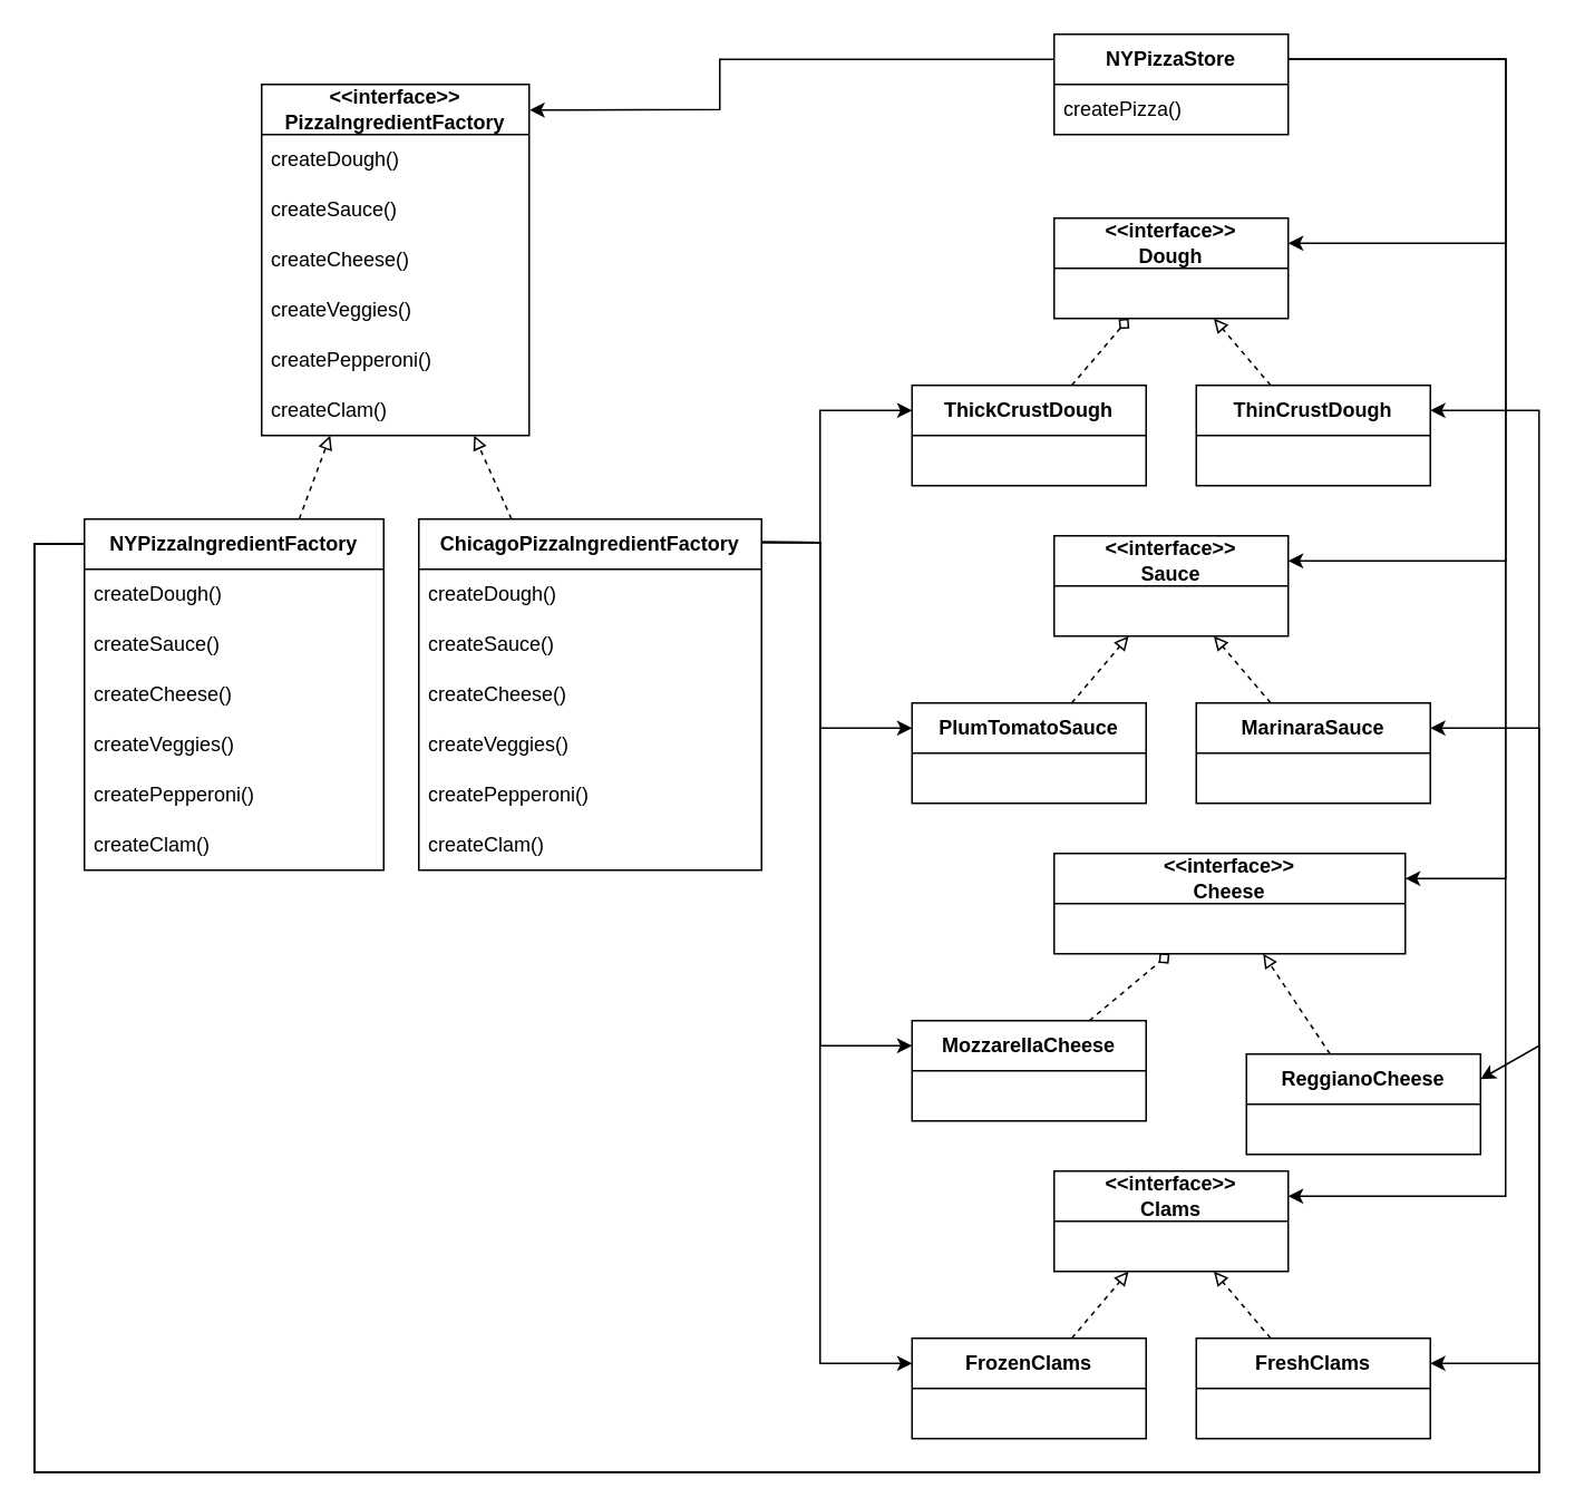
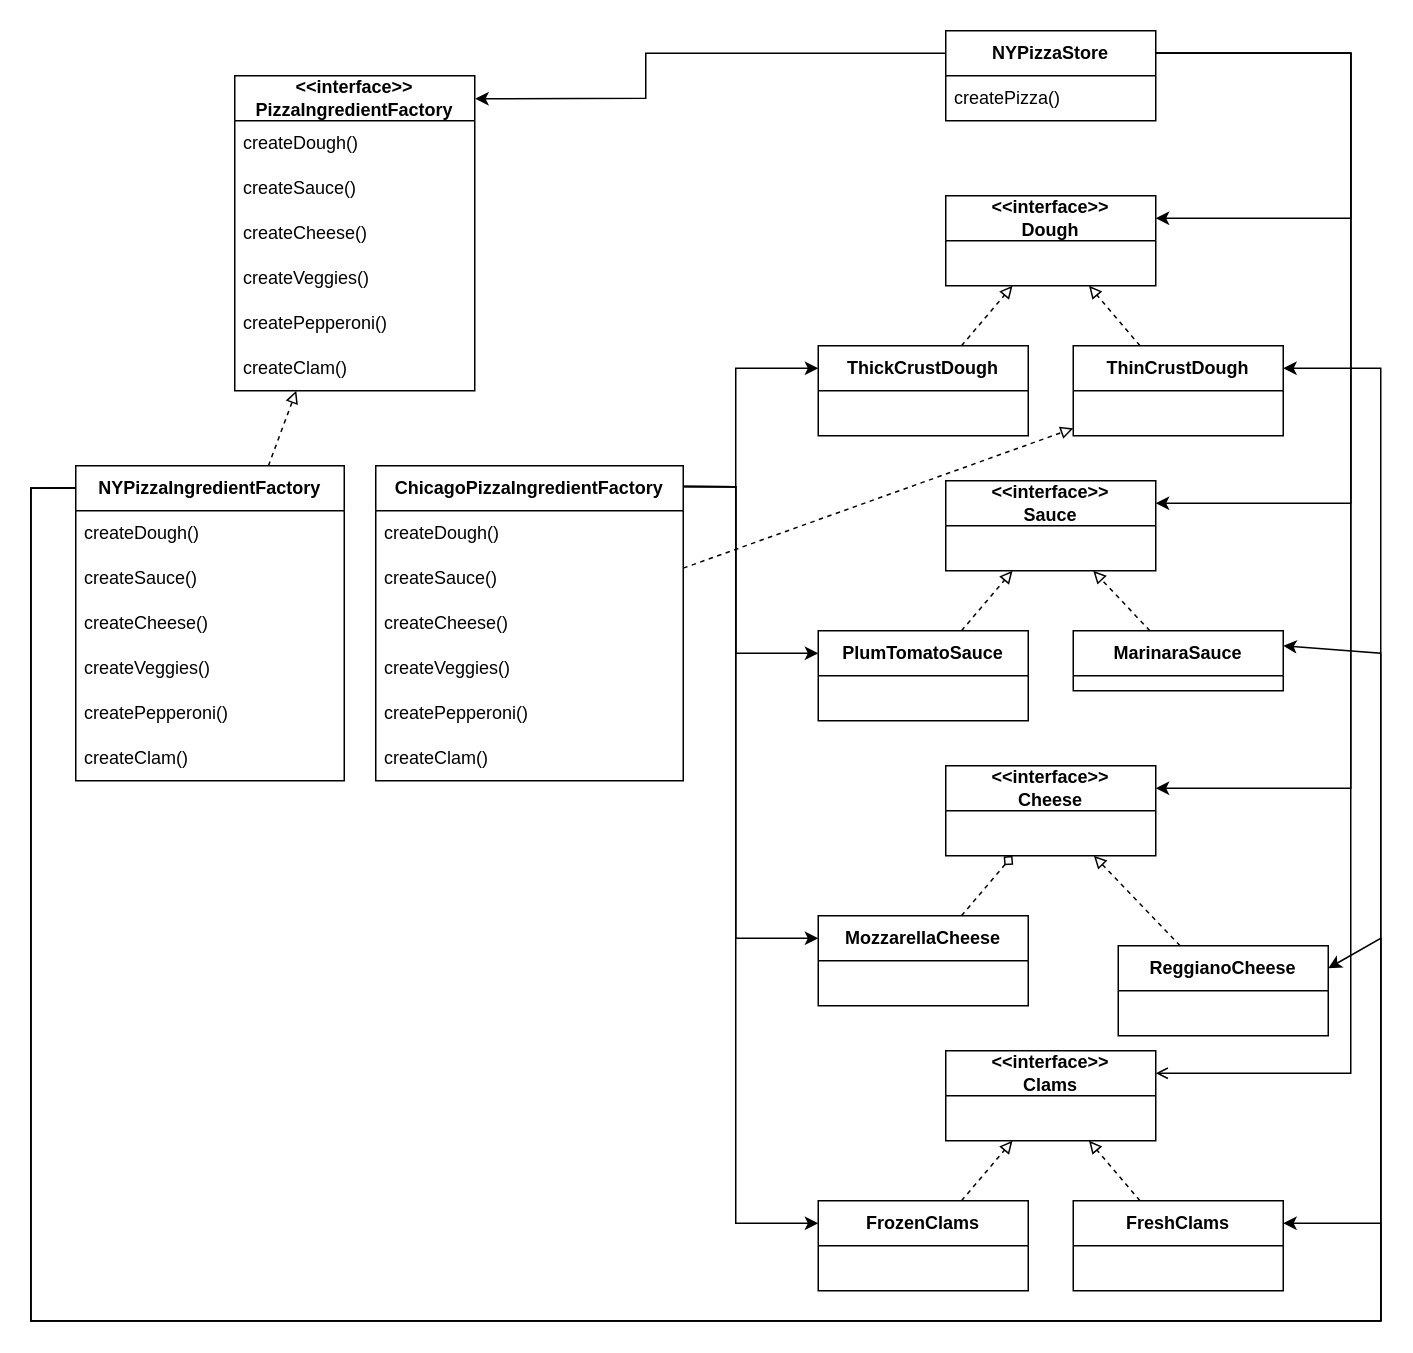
- <mxCell id="32" value="" style="endArrow=diamond;html=1;rounded=0;endFill=0;dashed=1;" parent="1" source="11" target="9" edge="1"><mxGeometry width="50" height="50" relative="1" as="geometry"><mxPoint x="500" y="220" as="sourcePoint" /><mxPoint x="550" y="170" as="targetPoint" /></mxGeometry></mxCell>
+ <mxCell id="32" value="" style="endArrow=block;html=1;rounded=0;endFill=0;dashed=1;" parent="1" source="11" target="9" edge="1"><mxGeometry width="50" height="50" relative="1" as="geometry"><mxPoint x="500" y="220" as="sourcePoint" /><mxPoint x="550" y="170" as="targetPoint" /></mxGeometry></mxCell>
- <mxCell id="41" value="" style="endArrow=block;html=1;rounded=0;endFill=0;dashed=1;" parent="1" source="22" target="2" edge="1"><mxGeometry width="50" height="50" relative="1" as="geometry"><mxPoint x="250.5" y="320" as="sourcePoint" /><mxPoint x="284.5" y="260" as="targetPoint" /></mxGeometry></mxCell>
+ <mxCell id="41" value="" style="endArrow=block;html=1;rounded=0;endFill=0;dashed=1;" parent="1" source="22" target="12" edge="1"><mxGeometry width="50" height="50" relative="1" as="geometry"><mxPoint x="250.5" y="320" as="sourcePoint" /><mxPoint x="284.5" y="260" as="targetPoint" /></mxGeometry></mxCell>
- <mxCell id="14" value="&lt;b&gt;MarinaraSauce&lt;/b&gt;" style="swimlane;fontStyle=0;childLayout=stackLayout;horizontal=1;startSize=30;horizontalStack=0;resizeParent=1;resizeParentMax=0;resizeLast=0;collapsible=1;marginBottom=0;whiteSpace=wrap;html=1;" parent="1" vertex="1"><mxGeometry x="715" y="420" width="140" height="60" as="geometry" /></mxCell>
+ <mxCell id="14" value="&lt;b&gt;MarinaraSauce&lt;/b&gt;" style="swimlane;fontStyle=0;childLayout=stackLayout;horizontal=1;startSize=30;horizontalStack=0;resizeParent=1;resizeParentMax=0;resizeLast=0;collapsible=1;marginBottom=0;whiteSpace=wrap;html=1;" parent="1" vertex="1"><mxGeometry x="715" y="420" width="140" height="40" as="geometry" /></mxCell>
- <mxCell id="44" value="&lt;span style=&quot;font-weight: 700;&quot;&gt;&amp;lt;&amp;lt;interface&amp;gt;&amp;gt;&lt;/span&gt;&lt;br style=&quot;border-color: var(--border-color); padding: 0px; margin: 0px; font-weight: 700;&quot;&gt;&lt;span style=&quot;font-weight: 700;&quot;&gt;Cheese&lt;/span&gt;" style="swimlane;fontStyle=0;childLayout=stackLayout;horizontal=1;startSize=30;horizontalStack=0;resizeParent=1;resizeParentMax=0;resizeLast=0;collapsible=1;marginBottom=0;whiteSpace=wrap;html=1;" vertex="1" parent="1"><mxGeometry x="630" y="510" width="210" height="60" as="geometry" /></mxCell>
+ <mxCell id="44" value="&lt;span style=&quot;font-weight: 700;&quot;&gt;&amp;lt;&amp;lt;interface&amp;gt;&amp;gt;&lt;/span&gt;&lt;br style=&quot;border-color: var(--border-color); padding: 0px; margin: 0px; font-weight: 700;&quot;&gt;&lt;span style=&quot;font-weight: 700;&quot;&gt;Cheese&lt;/span&gt;" style="swimlane;fontStyle=0;childLayout=stackLayout;horizontal=1;startSize=30;horizontalStack=0;resizeParent=1;resizeParentMax=0;resizeLast=0;collapsible=1;marginBottom=0;whiteSpace=wrap;html=1;" vertex="1" parent="1"><mxGeometry x="630" y="510" width="140" height="60" as="geometry" /></mxCell>
- <mxCell id="59" value="" style="endArrow=classic;html=1;rounded=0;exitX=1;exitY=0.25;exitDx=0;exitDy=0;entryX=1;entryY=0.25;entryDx=0;entryDy=0;" edge="1" parent="1" source="42" target="49"><mxGeometry width="50" height="50" relative="1" as="geometry"><mxPoint x="780" y="45" as="sourcePoint" /><mxPoint x="780" y="535" as="targetPoint" /><Array as="points"><mxPoint x="900" y="35" /><mxPoint x="900" y="715" /></Array></mxGeometry></mxCell>
+ <mxCell id="59" value="" style="endArrow=open;html=1;rounded=0;exitX=1;exitY=0.25;exitDx=0;exitDy=0;entryX=1;entryY=0.25;entryDx=0;entryDy=0;" edge="1" parent="1" source="42" target="49"><mxGeometry width="50" height="50" relative="1" as="geometry"><mxPoint x="780" y="45" as="sourcePoint" /><mxPoint x="780" y="535" as="targetPoint" /><Array as="points"><mxPoint x="900" y="35" /><mxPoint x="900" y="715" /></Array></mxGeometry></mxCell>
